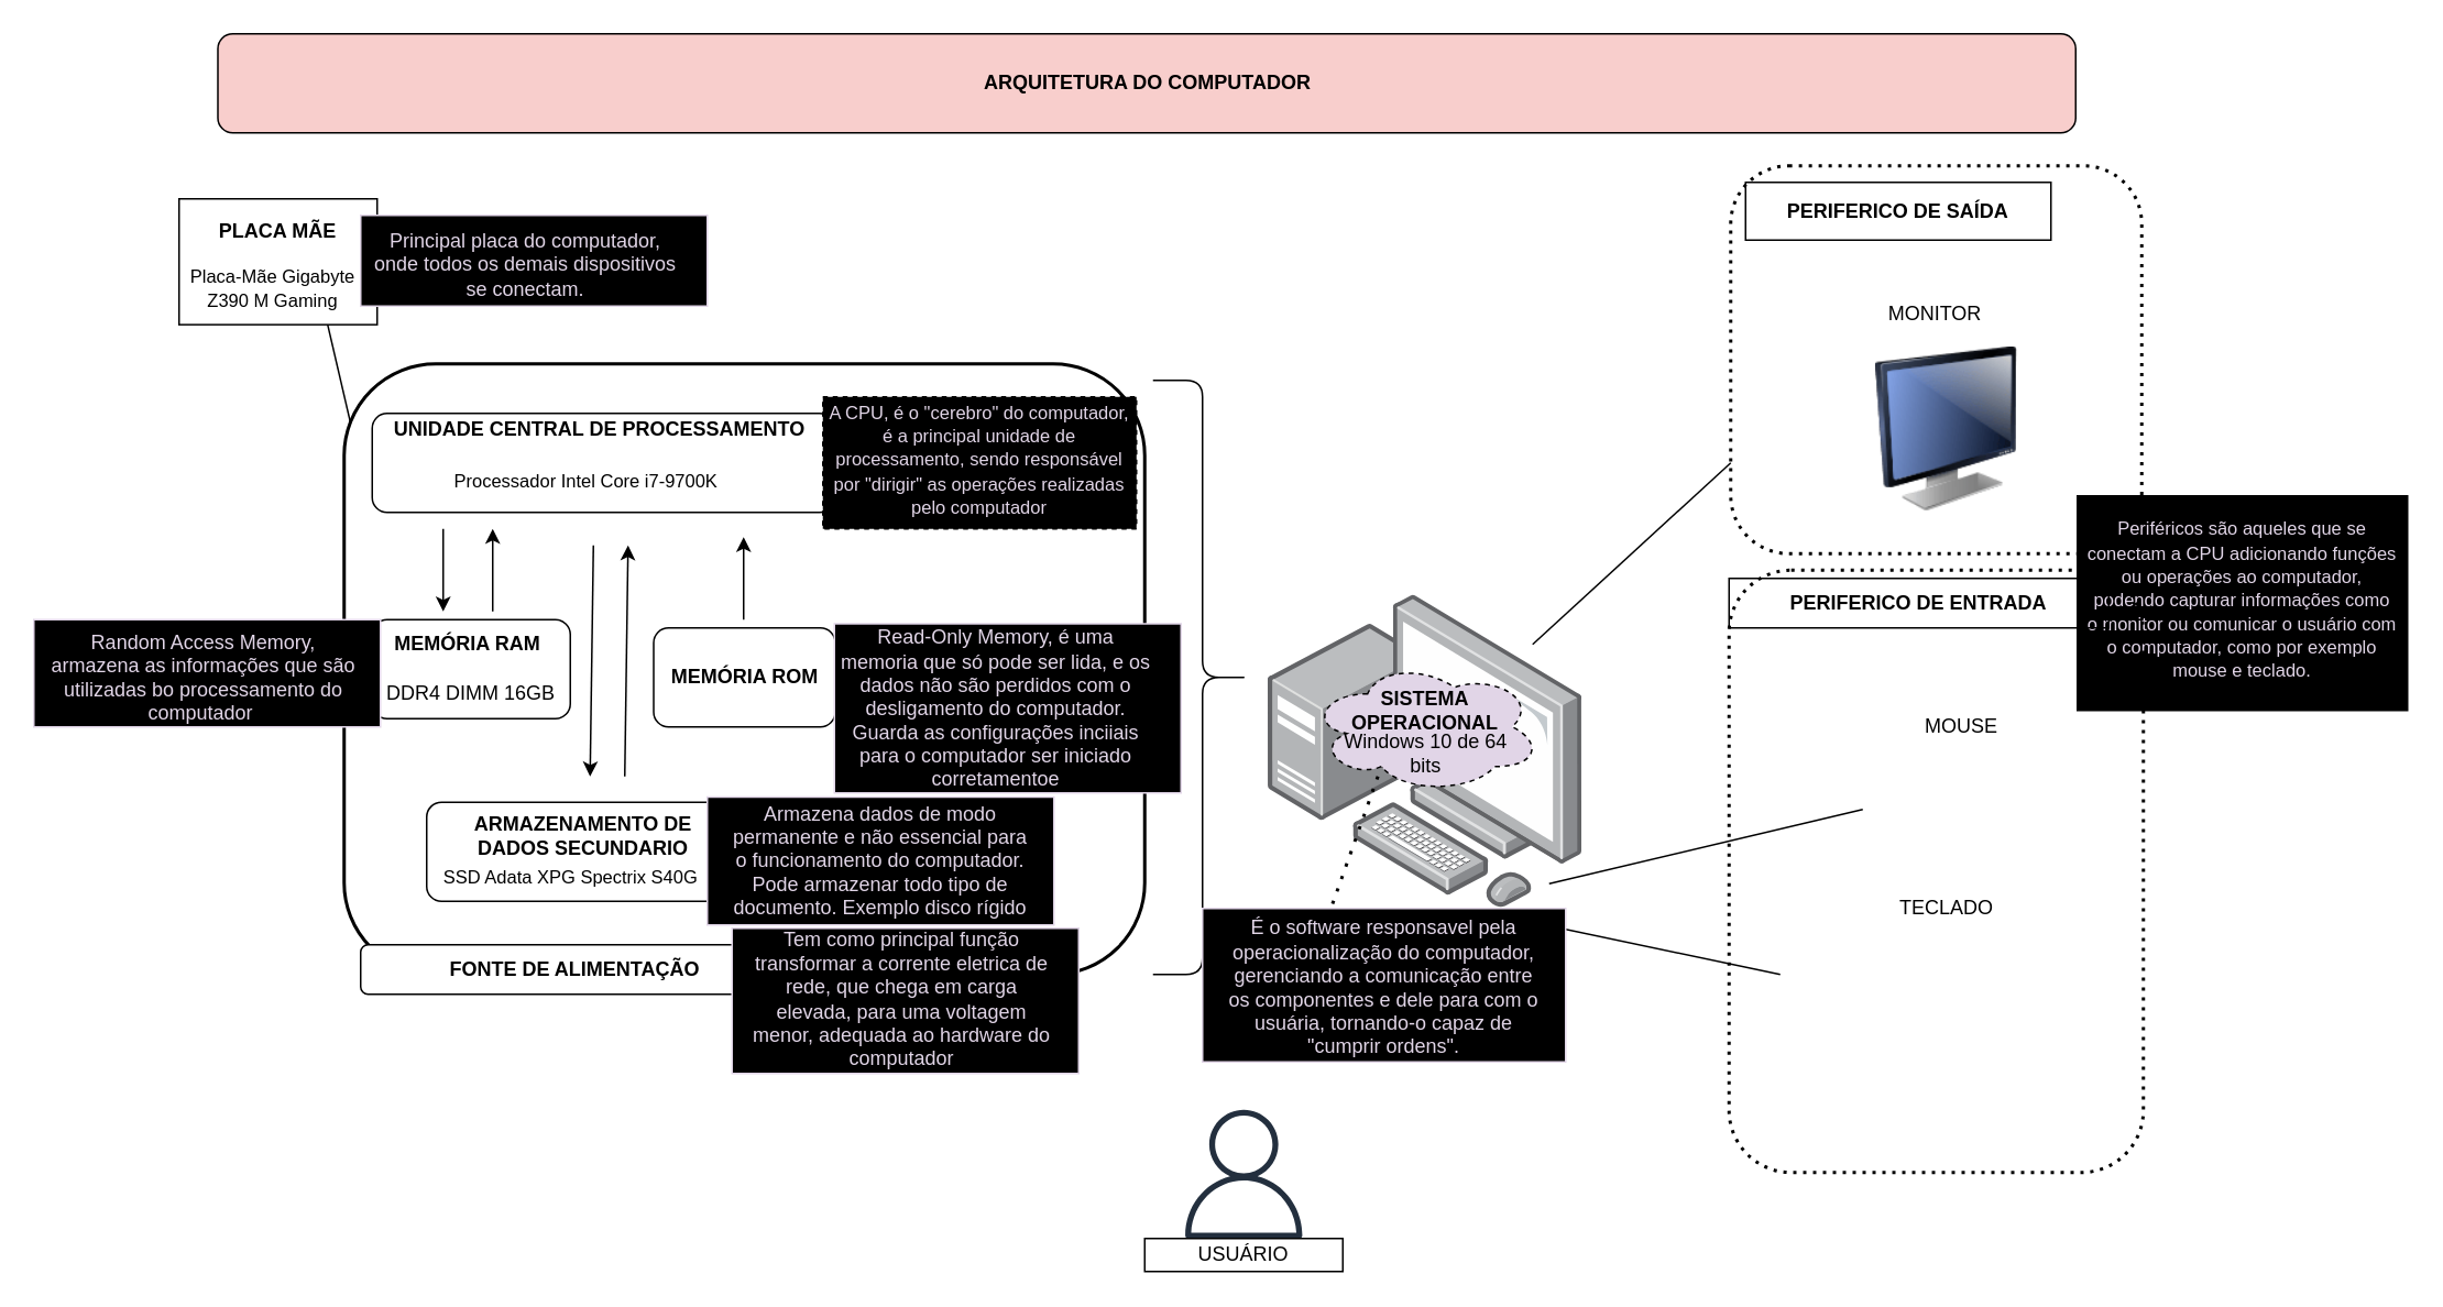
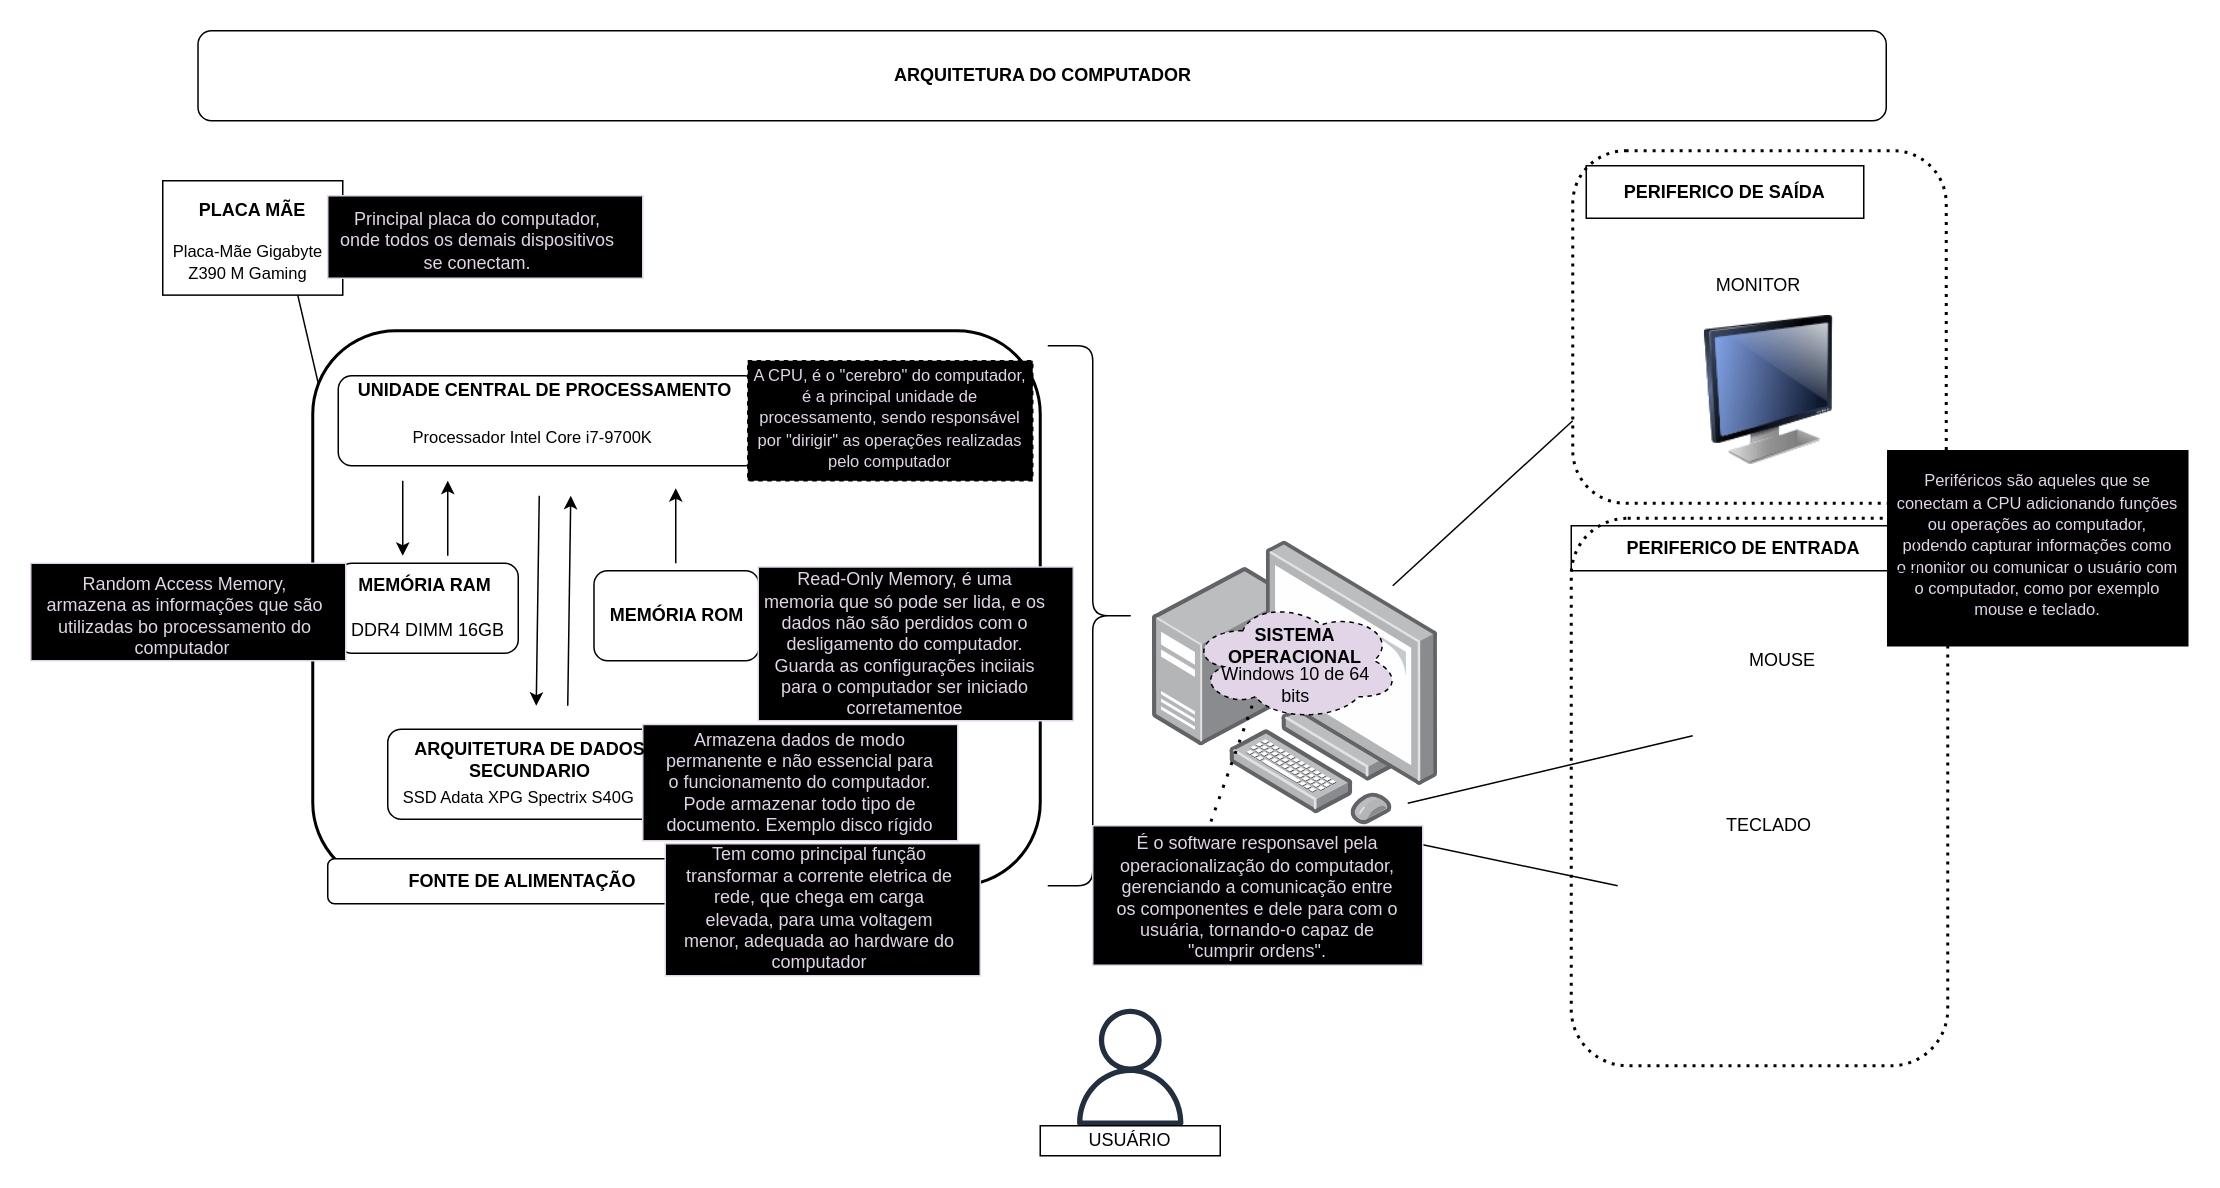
- <mxCell id="3" value="&lt;b&gt;ARQUITETURA DO COMPUTADOR&lt;/b&gt;" style="rounded=1;whiteSpace=wrap;html=1;fillColor=#f8cecc;" vertex="1" parent="1"><mxGeometry x="131.5" y="20" width="1125.5" height="60" as="geometry" /></mxCell>
+ <mxCell id="3" value="&lt;b&gt;ARQUITETURA DO COMPUTADOR&lt;/b&gt;" style="rounded=1;whiteSpace=wrap;html=1;" vertex="1" parent="1"><mxGeometry x="131.5" y="20" width="1125.5" height="60" as="geometry" /></mxCell>
- <mxCell id="46" value="&lt;b style=&quot;color: rgb(0 , 0 , 0)&quot;&gt;ARMAZENAMENTO DE DADOS SECUNDARIO&lt;/b&gt;" style="text;html=1;strokeColor=none;fillColor=none;align=center;verticalAlign=middle;whiteSpace=wrap;rounded=0;dashed=1;fontColor=#E1D5E7;" vertex="1" parent="1"><mxGeometry x="273" y="492.5" width="160" height="27.5" as="geometry" /></mxCell>
+ <mxCell id="46" value="&lt;b style=&quot;color: rgb(0 , 0 , 0)&quot;&gt;ARQUITETURA DE DADOS SECUNDARIO&lt;/b&gt;" style="text;html=1;strokeColor=none;fillColor=none;align=center;verticalAlign=middle;whiteSpace=wrap;rounded=0;dashed=1;fontColor=#E1D5E7;" vertex="1" parent="1"><mxGeometry x="273" y="492.5" width="160" height="27.5" as="geometry" /></mxCell>
